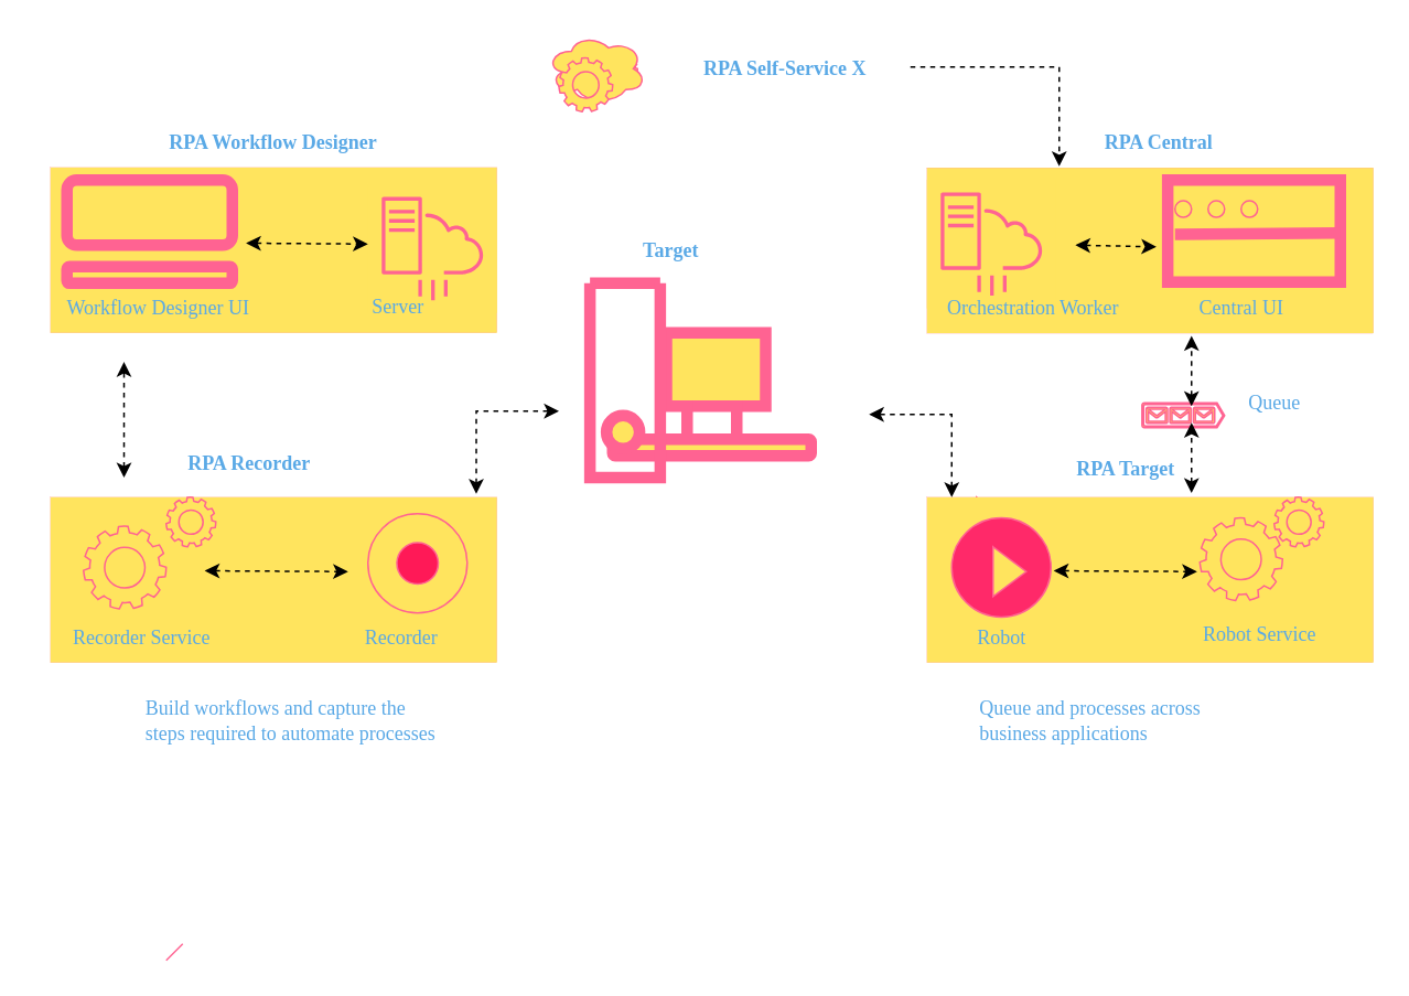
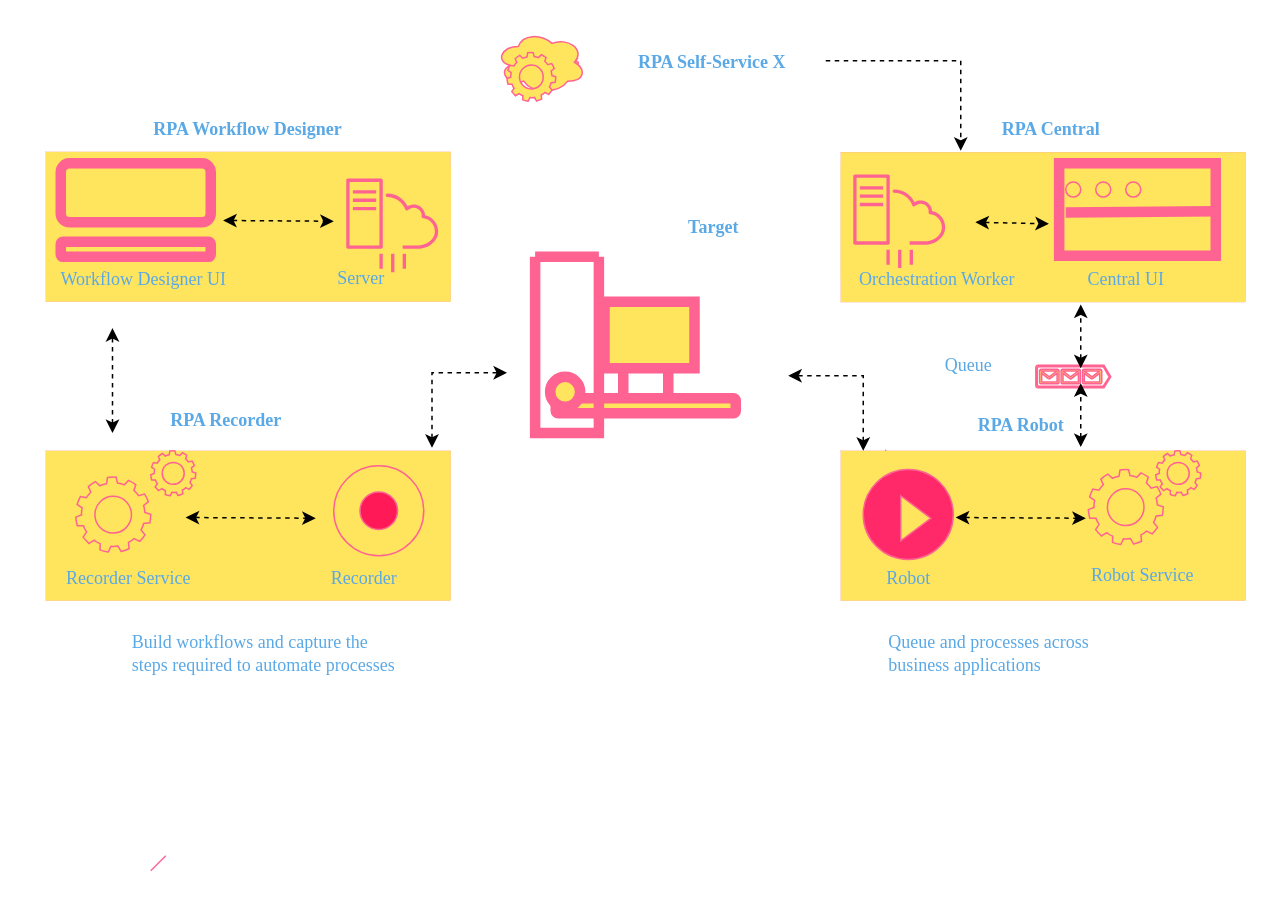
- <mxCell id="37" value="&lt;b&gt;&lt;font face=&quot;Verdana&quot;&gt;Target&lt;/font&gt;&lt;/b&gt;" style="text;html=1;align=center;verticalAlign=middle;resizable=0;points=[];autosize=1;strokeColor=none;fillColor=none;fontFamily=Architects Daughter;fontSource=https%3A%2F%2Ffonts.googleapis.com%2Fcss%3Ffamily%3DArchitects%2BDaughter;fontColor=#5AA9E6;" vertex="1" parent="1"><mxGeometry x="370" y="135.9" width="70" height="30" as="geometry" /></mxCell>
+ <mxCell id="37" value="&lt;b&gt;&lt;font face=&quot;Verdana&quot;&gt;Target&lt;/font&gt;&lt;/b&gt;" style="text;html=1;align=center;verticalAlign=middle;resizable=0;points=[];autosize=1;strokeColor=none;fillColor=none;fontFamily=Architects Daughter;fontSource=https%3A%2F%2Ffonts.googleapis.com%2Fcss%3Ffamily%3DArchitects%2BDaughter;fontColor=#5AA9E6;" vertex="1" parent="1"><mxGeometry x="440" y="135.9" width="70" height="30" as="geometry" /></mxCell>
- <mxCell id="38" value="&lt;font face=&quot;Verdana&quot;&gt;Queue&lt;/font&gt;" style="text;html=1;align=center;verticalAlign=middle;resizable=0;points=[];autosize=1;strokeColor=none;fillColor=none;fontFamily=Architects Daughter;fontSource=https%3A%2F%2Ffonts.googleapis.com%2Fcss%3Ffamily%3DArchitects%2BDaughter;fontColor=#5AA9E6;" vertex="1" parent="1"><mxGeometry x="740" y="228" width="60" height="30" as="geometry" /></mxCell>
+ <mxCell id="38" value="&lt;font face=&quot;Verdana&quot;&gt;Queue&lt;/font&gt;" style="text;html=1;align=center;verticalAlign=middle;resizable=0;points=[];autosize=1;strokeColor=none;fillColor=none;fontFamily=Architects Daughter;fontSource=https%3A%2F%2Ffonts.googleapis.com%2Fcss%3Ffamily%3DArchitects%2BDaughter;fontColor=#5AA9E6;" vertex="1" parent="1"><mxGeometry x="615" y="228" width="60" height="30" as="geometry" /></mxCell>
- <mxCell id="35" value="&lt;font face=&quot;Verdana&quot;&gt;&lt;b&gt;RPA Target&lt;/b&gt;&lt;/font&gt;" style="text;html=1;align=center;verticalAlign=middle;resizable=0;points=[];autosize=1;strokeColor=none;fillColor=none;fontFamily=Architects Daughter;fontSource=https%3A%2F%2Ffonts.googleapis.com%2Fcss%3Ffamily%3DArchitects%2BDaughter;fontColor=#5AA9E6;" vertex="1" parent="1"><mxGeometry x="635" y="268" width="90" height="30" as="geometry" /></mxCell>
+ <mxCell id="35" value="&lt;font face=&quot;Verdana&quot;&gt;&lt;b&gt;RPA Robot&lt;/b&gt;&lt;/font&gt;" style="text;html=1;align=center;verticalAlign=middle;resizable=0;points=[];autosize=1;strokeColor=none;fillColor=none;fontFamily=Architects Daughter;fontSource=https%3A%2F%2Ffonts.googleapis.com%2Fcss%3Ffamily%3DArchitects%2BDaughter;fontColor=#5AA9E6;" vertex="1" parent="1"><mxGeometry x="635" y="268" width="90" height="30" as="geometry" /></mxCell>
